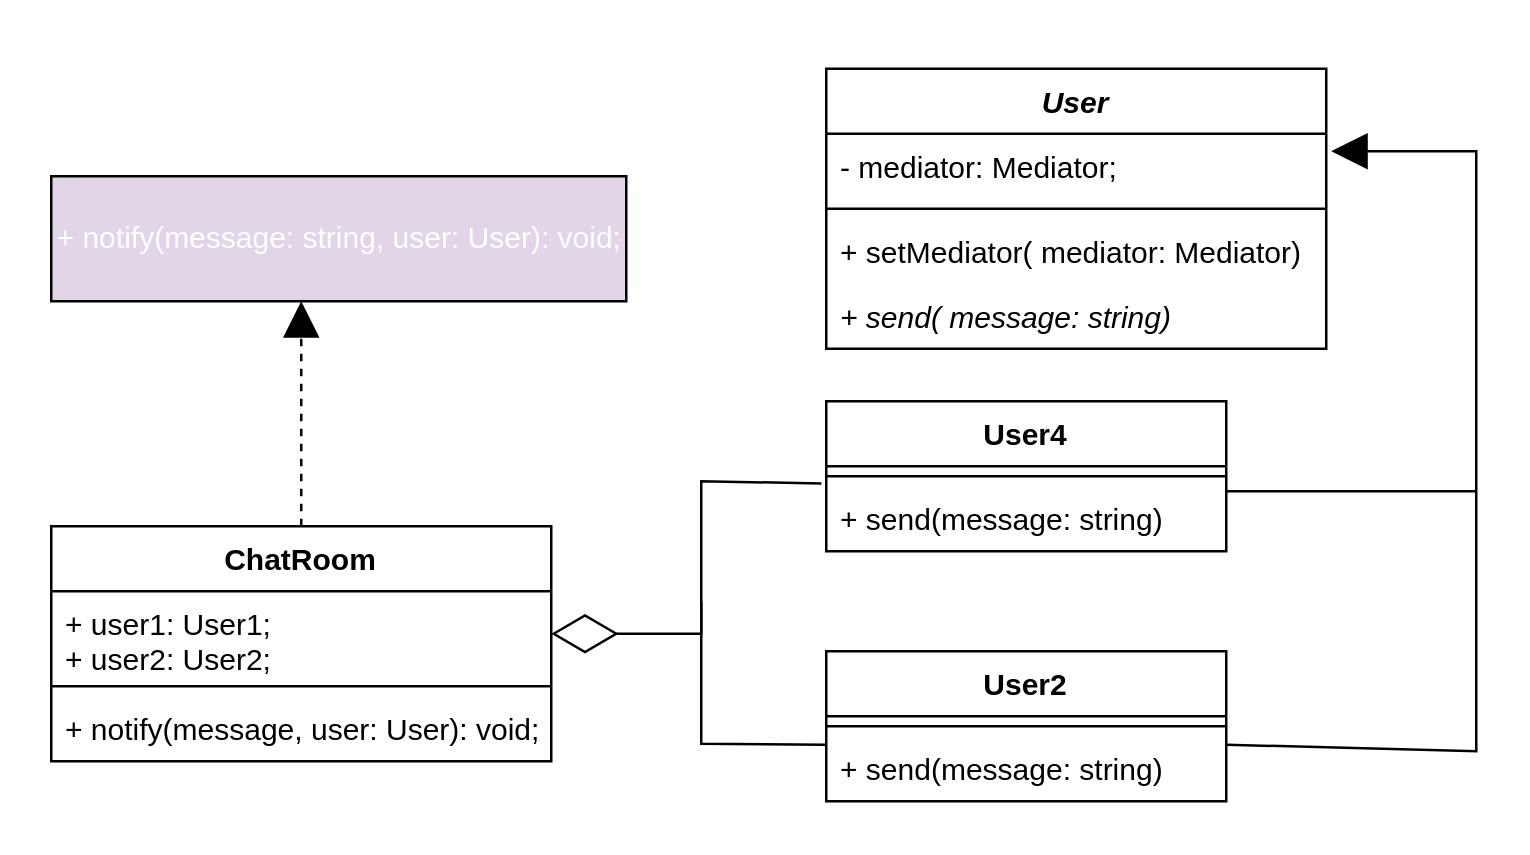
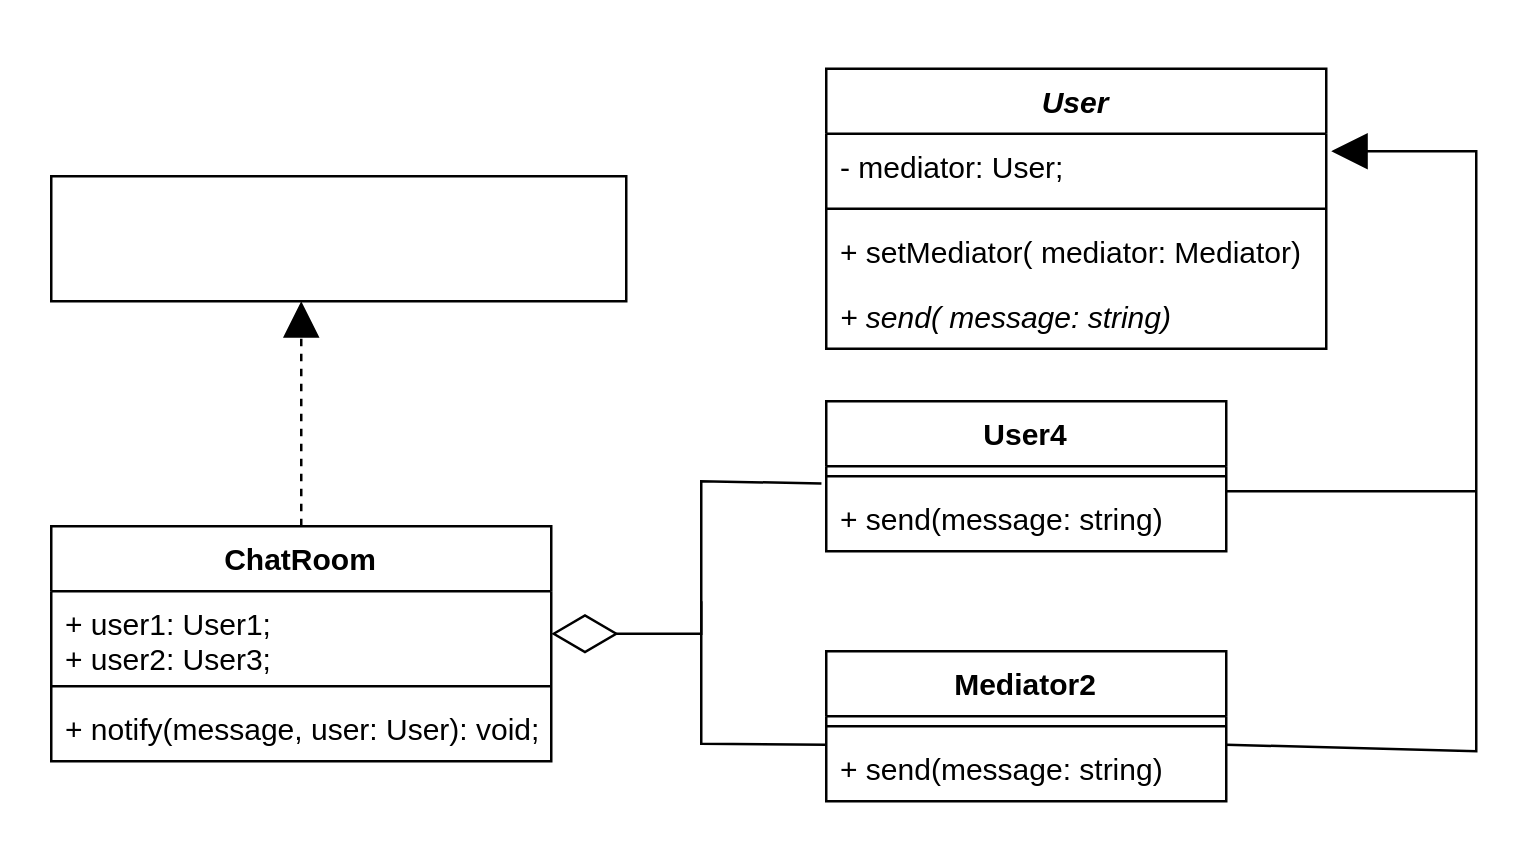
- <mxCell id="9" value="- mediator: Mediator;" style="text;strokeColor=none;fillColor=none;align=left;verticalAlign=top;spacingLeft=4;spacingRight=4;overflow=hidden;rotatable=0;points=[[0,0.5],[1,0.5]];portConstraint=eastwest;" parent="8" vertex="1"><mxGeometry y="26" width="200" height="26" as="geometry" /></mxCell>
+ <mxCell id="9" value="- mediator: User;" style="text;strokeColor=none;fillColor=none;align=left;verticalAlign=top;spacingLeft=4;spacingRight=4;overflow=hidden;rotatable=0;points=[[0,0.5],[1,0.5]];portConstraint=eastwest;" parent="8" vertex="1"><mxGeometry y="26" width="200" height="26" as="geometry" /></mxCell>
- <mxCell id="7" value="&lt;div style=&quot;line-height: 19px&quot;&gt;&lt;font style=&quot;font-size: 12px&quot; color=&quot;#ffffff&quot;&gt;+&amp;nbsp;&lt;/font&gt;&lt;font color=&quot;#ffffff&quot; style=&quot;font-size: 12px&quot;&gt;notify&lt;/font&gt;&lt;span style=&quot;color: rgb(255 , 255 , 255)&quot;&gt;(message:&amp;nbsp;string,&amp;nbsp;user:&amp;nbsp;User):&amp;nbsp;void;&lt;/span&gt;&lt;br&gt;&lt;/div&gt;" style="html=1;fillColor=#e1d5e7;" parent="6" vertex="1"><mxGeometry y="50" width="230" height="50" as="geometry" /></mxCell>
+ <mxCell id="7" value="&lt;div style=&quot;line-height: 19px&quot;&gt;&lt;font style=&quot;font-size: 12px&quot; color=&quot;#ffffff&quot;&gt;+&amp;nbsp;&lt;/font&gt;&lt;font color=&quot;#ffffff&quot; style=&quot;font-size: 12px&quot;&gt;notify&lt;/font&gt;&lt;span style=&quot;color: rgb(255 , 255 , 255)&quot;&gt;(message:&amp;nbsp;string,&amp;nbsp;user:&amp;nbsp;User):&amp;nbsp;void;&lt;/span&gt;&lt;br&gt;&lt;/div&gt;" style="html=1;" parent="6" vertex="1"><mxGeometry y="50" width="230" height="50" as="geometry" /></mxCell>
- <mxCell id="3" value="+ user1: User1;&#10;+ user2: User2;" style="text;strokeColor=none;fillColor=none;align=left;verticalAlign=top;spacingLeft=4;spacingRight=4;overflow=hidden;rotatable=0;points=[[0,0.5],[1,0.5]];portConstraint=eastwest;" parent="2" vertex="1"><mxGeometry y="26" width="200" height="34" as="geometry" /></mxCell>
+ <mxCell id="3" value="+ user1: User1;&#10;+ user2: User3;" style="text;strokeColor=none;fillColor=none;align=left;verticalAlign=top;spacingLeft=4;spacingRight=4;overflow=hidden;rotatable=0;points=[[0,0.5],[1,0.5]];portConstraint=eastwest;" parent="2" vertex="1"><mxGeometry y="26" width="200" height="34" as="geometry" /></mxCell>
- <mxCell id="16" value="User2" style="swimlane;fontStyle=1;align=center;verticalAlign=top;childLayout=stackLayout;horizontal=1;startSize=26;horizontalStack=0;resizeParent=1;resizeParentMax=0;resizeLast=0;collapsible=1;marginBottom=0;" parent="1" vertex="1"><mxGeometry x="330" y="260" width="160" height="60" as="geometry" /></mxCell>
+ <mxCell id="16" value="Mediator2" style="swimlane;fontStyle=1;align=center;verticalAlign=top;childLayout=stackLayout;horizontal=1;startSize=26;horizontalStack=0;resizeParent=1;resizeParentMax=0;resizeLast=0;collapsible=1;marginBottom=0;" parent="1" vertex="1"><mxGeometry x="330" y="260" width="160" height="60" as="geometry" /></mxCell>
